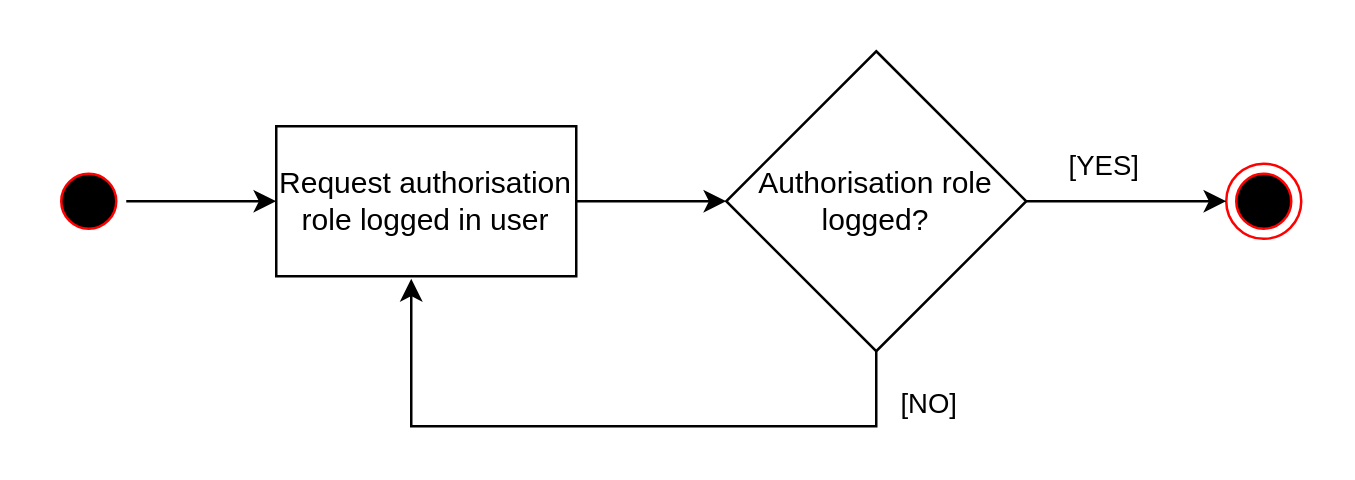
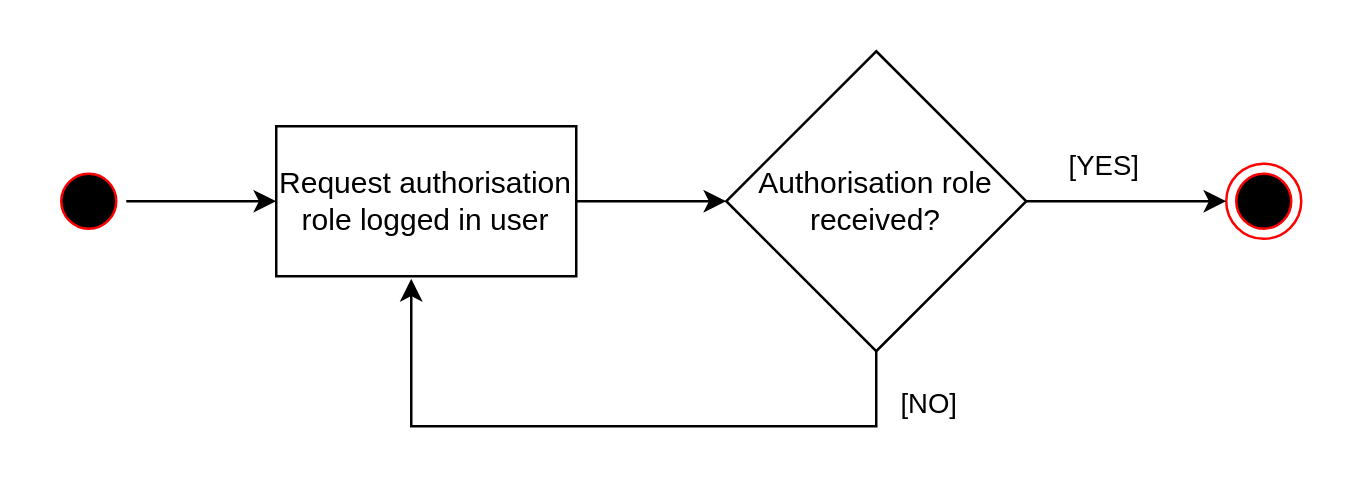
- <mxCell id="5" value="Authorisation role&lt;br&gt;logged?" style="rhombus;whiteSpace=wrap;html=1;" parent="1" vertex="1"><mxGeometry x="290" y="20" width="120" height="120" as="geometry" /></mxCell>
+ <mxCell id="5" value="Authorisation role&lt;br&gt;received?" style="rhombus;whiteSpace=wrap;html=1;" parent="1" vertex="1"><mxGeometry x="290" y="20" width="120" height="120" as="geometry" /></mxCell>
